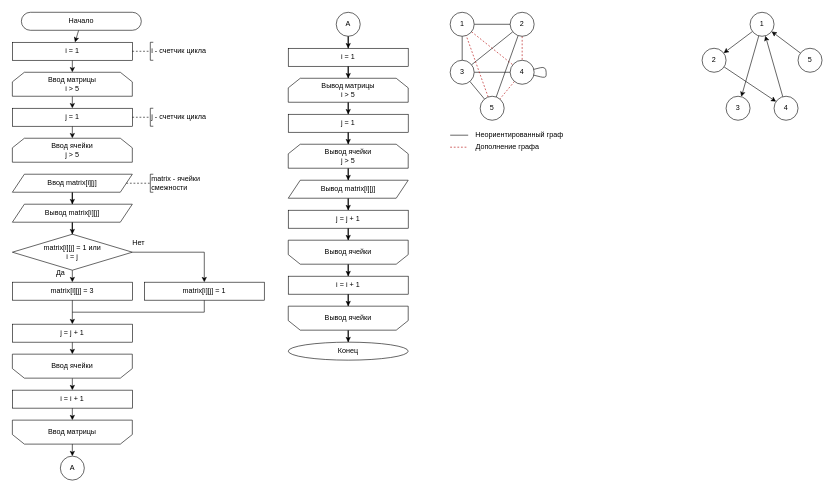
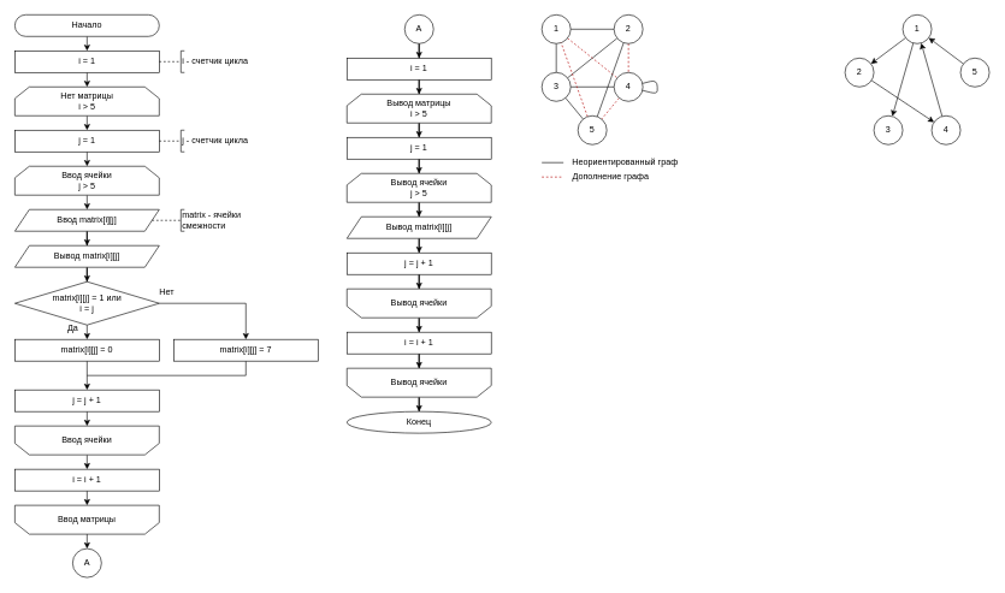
- <mxCell id="23" value="Начало" style="rounded=1;whiteSpace=wrap;html=1;arcSize=50;" parent="1" vertex="1"><mxGeometry x="35" y="20" width="200" height="30" as="geometry" /></mxCell>
+ <mxCell id="23" value="Начало" style="rounded=1;whiteSpace=wrap;html=1;arcSize=50;" parent="1" vertex="1"><mxGeometry x="20" y="20" width="200" height="30" as="geometry" /></mxCell>
- <mxCell id="27" value="Ввод матрицы&lt;br&gt;&lt;div&gt;&lt;font style=&quot;color: rgb(0, 0, 0);&quot;&gt;i &amp;gt; 5&lt;/font&gt;&lt;/div&gt;" style="shape=loopLimit;whiteSpace=wrap;html=1;" parent="1" vertex="1"><mxGeometry x="20" y="120" width="200" height="40" as="geometry" /></mxCell>
+ <mxCell id="27" value="Нет матрицы&lt;br&gt;&lt;div&gt;&lt;font style=&quot;color: rgb(0, 0, 0);&quot;&gt;i &amp;gt; 5&lt;/font&gt;&lt;/div&gt;" style="shape=loopLimit;whiteSpace=wrap;html=1;" parent="1" vertex="1"><mxGeometry x="20" y="120" width="200" height="40" as="geometry" /></mxCell>
+ <mxCell id="30" style="edgeStyle=none;html=1;" parent="1" source="31" target="33" edge="1"><mxGeometry relative="1" as="geometry" /></mxCell>
- <mxCell id="55" value="&lt;span style=&quot;color: rgb(0, 0, 0);&quot;&gt;matrix[i][j] = 3&lt;/span&gt;" style="rounded=0;whiteSpace=wrap;html=1;" parent="1" vertex="1"><mxGeometry x="20" y="470" width="200" height="30" as="geometry" /></mxCell>
+ <mxCell id="55" value="&lt;span style=&quot;color: rgb(0, 0, 0);&quot;&gt;matrix[i][j] = 0&lt;/span&gt;" style="rounded=0;whiteSpace=wrap;html=1;" parent="1" vertex="1"><mxGeometry x="20" y="470" width="200" height="30" as="geometry" /></mxCell>
- <mxCell id="56" value="&lt;span style=&quot;color: rgb(0, 0, 0);&quot;&gt;matrix[i][j] = 1&lt;/span&gt;" style="rounded=0;whiteSpace=wrap;html=1;" parent="1" vertex="1"><mxGeometry x="240" y="470" width="200" height="30" as="geometry" /></mxCell>
+ <mxCell id="56" value="&lt;span style=&quot;color: rgb(0, 0, 0);&quot;&gt;matrix[i][j] = 7&lt;/span&gt;" style="rounded=0;whiteSpace=wrap;html=1;" parent="1" vertex="1"><mxGeometry x="240" y="470" width="200" height="30" as="geometry" /></mxCell>
